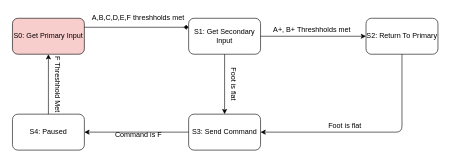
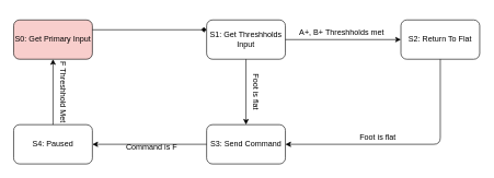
- <mxCell id="5" value="A,B,C,D,E,F threshholds met" style="text;html=1;strokeColor=none;fillColor=none;align=center;verticalAlign=middle;whiteSpace=wrap;rounded=0;" vertex="1" parent="1"><mxGeometry x="150" y="20" width="160" height="20" as="geometry" /></mxCell>
- <mxCell id="3" value="S1: Get Secondary Input" style="rounded=1;whiteSpace=wrap;html=1;" vertex="1" parent="1"><mxGeometry x="314" y="30" width="120" height="60" as="geometry" /></mxCell>
+ <mxCell id="3" value="S1: Get Threshholds Input" style="rounded=1;whiteSpace=wrap;html=1;" vertex="1" parent="1"><mxGeometry x="314" y="30" width="120" height="60" as="geometry" /></mxCell>
- <mxCell id="6" value="S2: Return To Primary" style="rounded=1;whiteSpace=wrap;html=1;" vertex="1" parent="1"><mxGeometry x="610" y="30" width="120" height="60" as="geometry" /></mxCell>
+ <mxCell id="6" value="S2: Return To Flat" style="rounded=1;whiteSpace=wrap;html=1;" vertex="1" parent="1"><mxGeometry x="610" y="30" width="120" height="60" as="geometry" /></mxCell>
